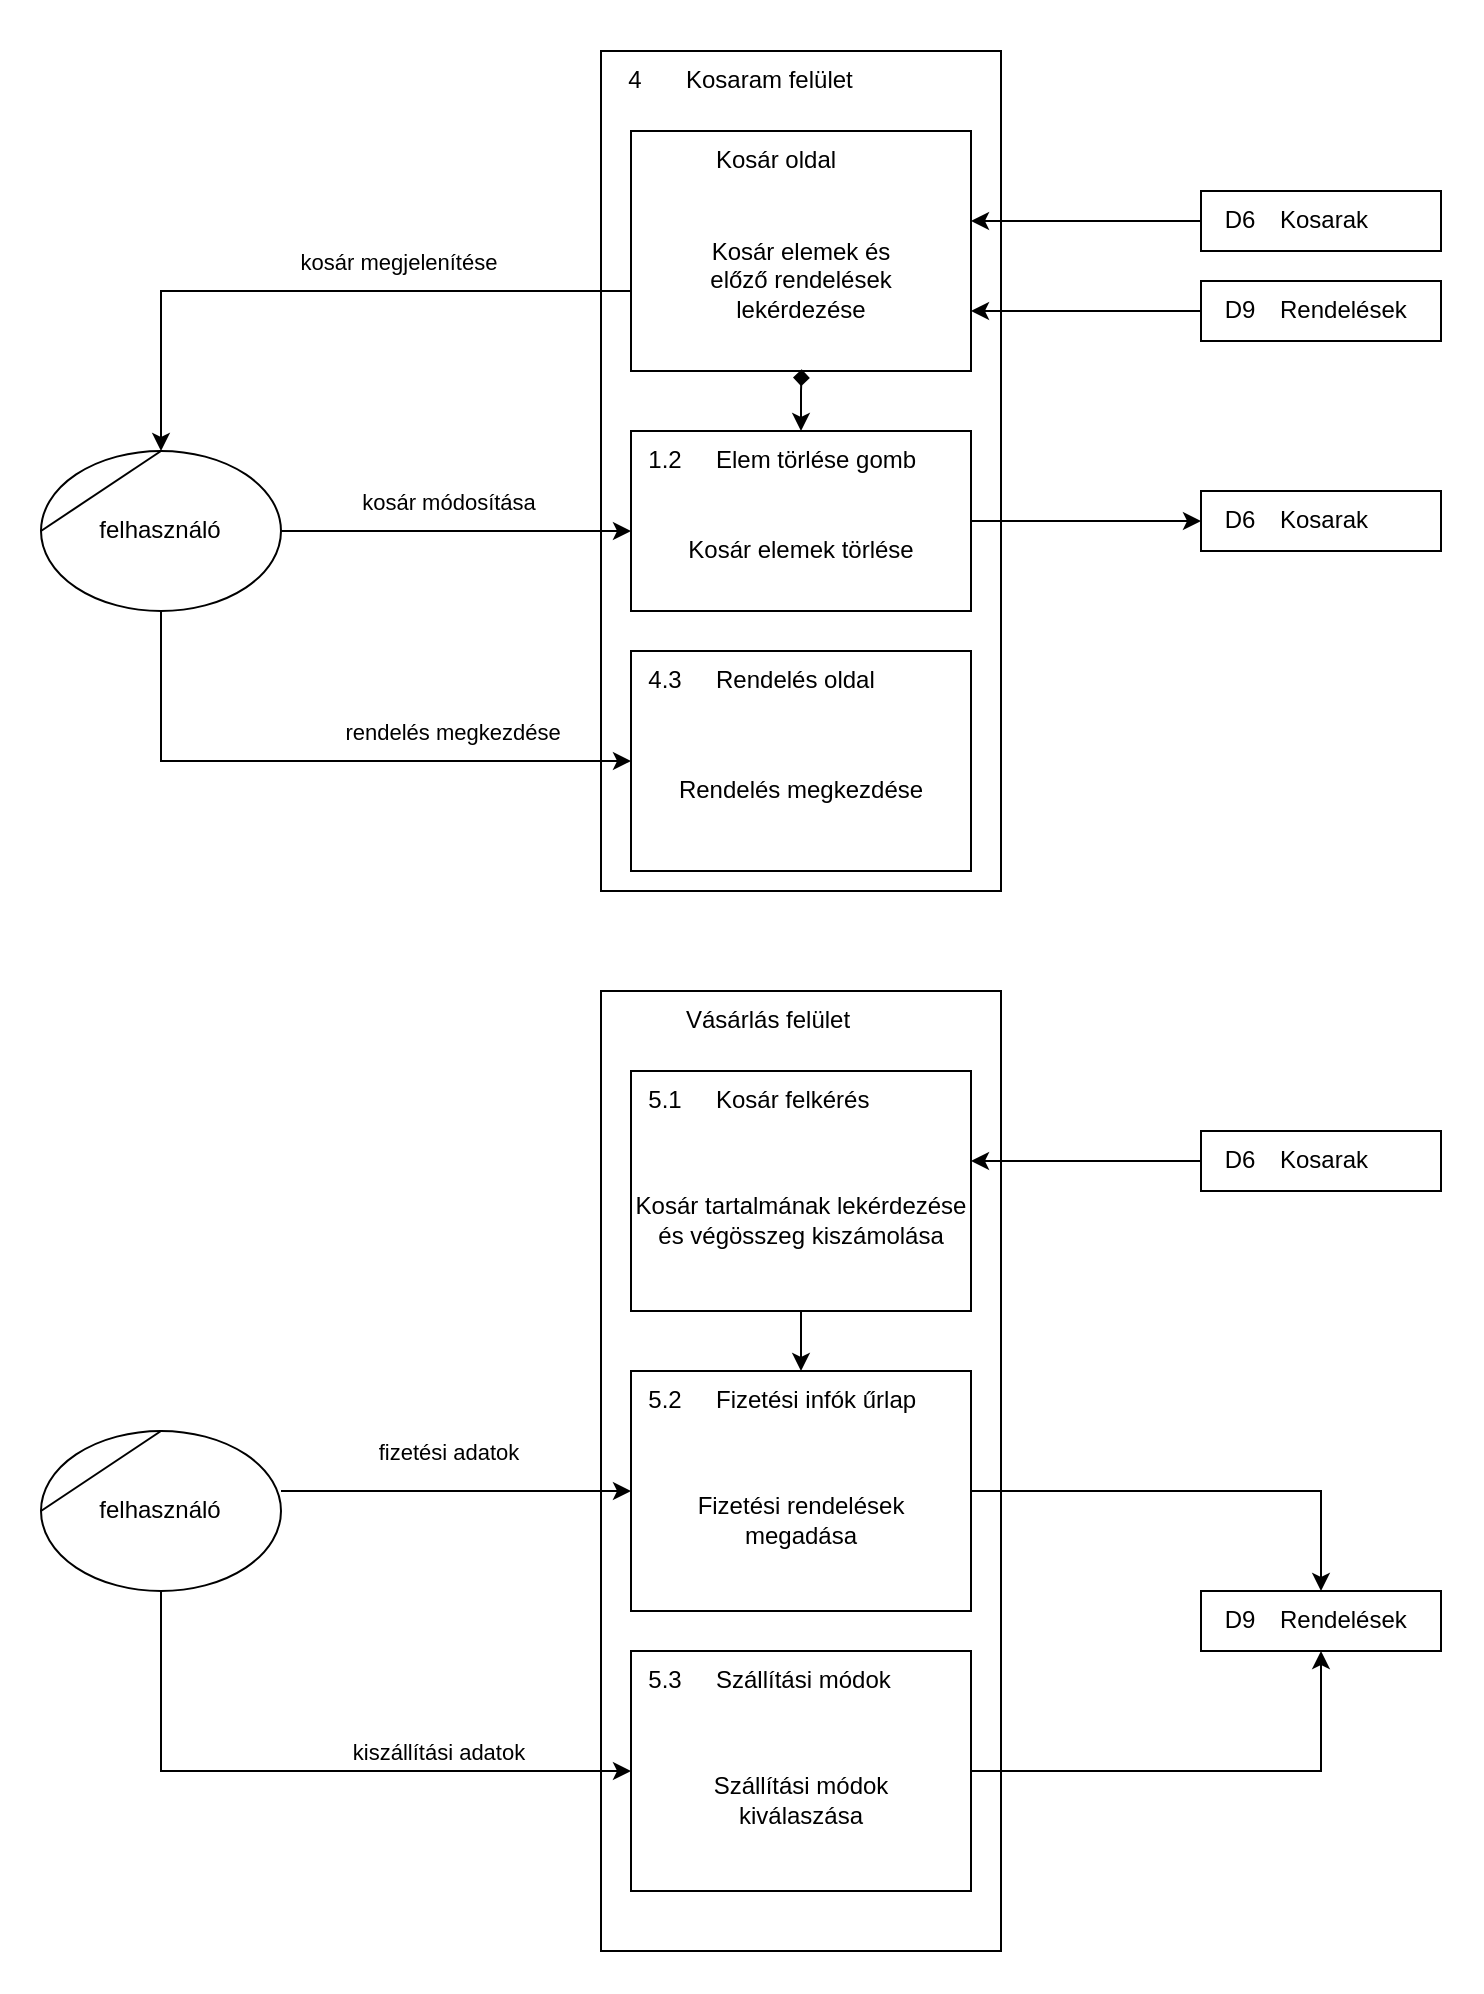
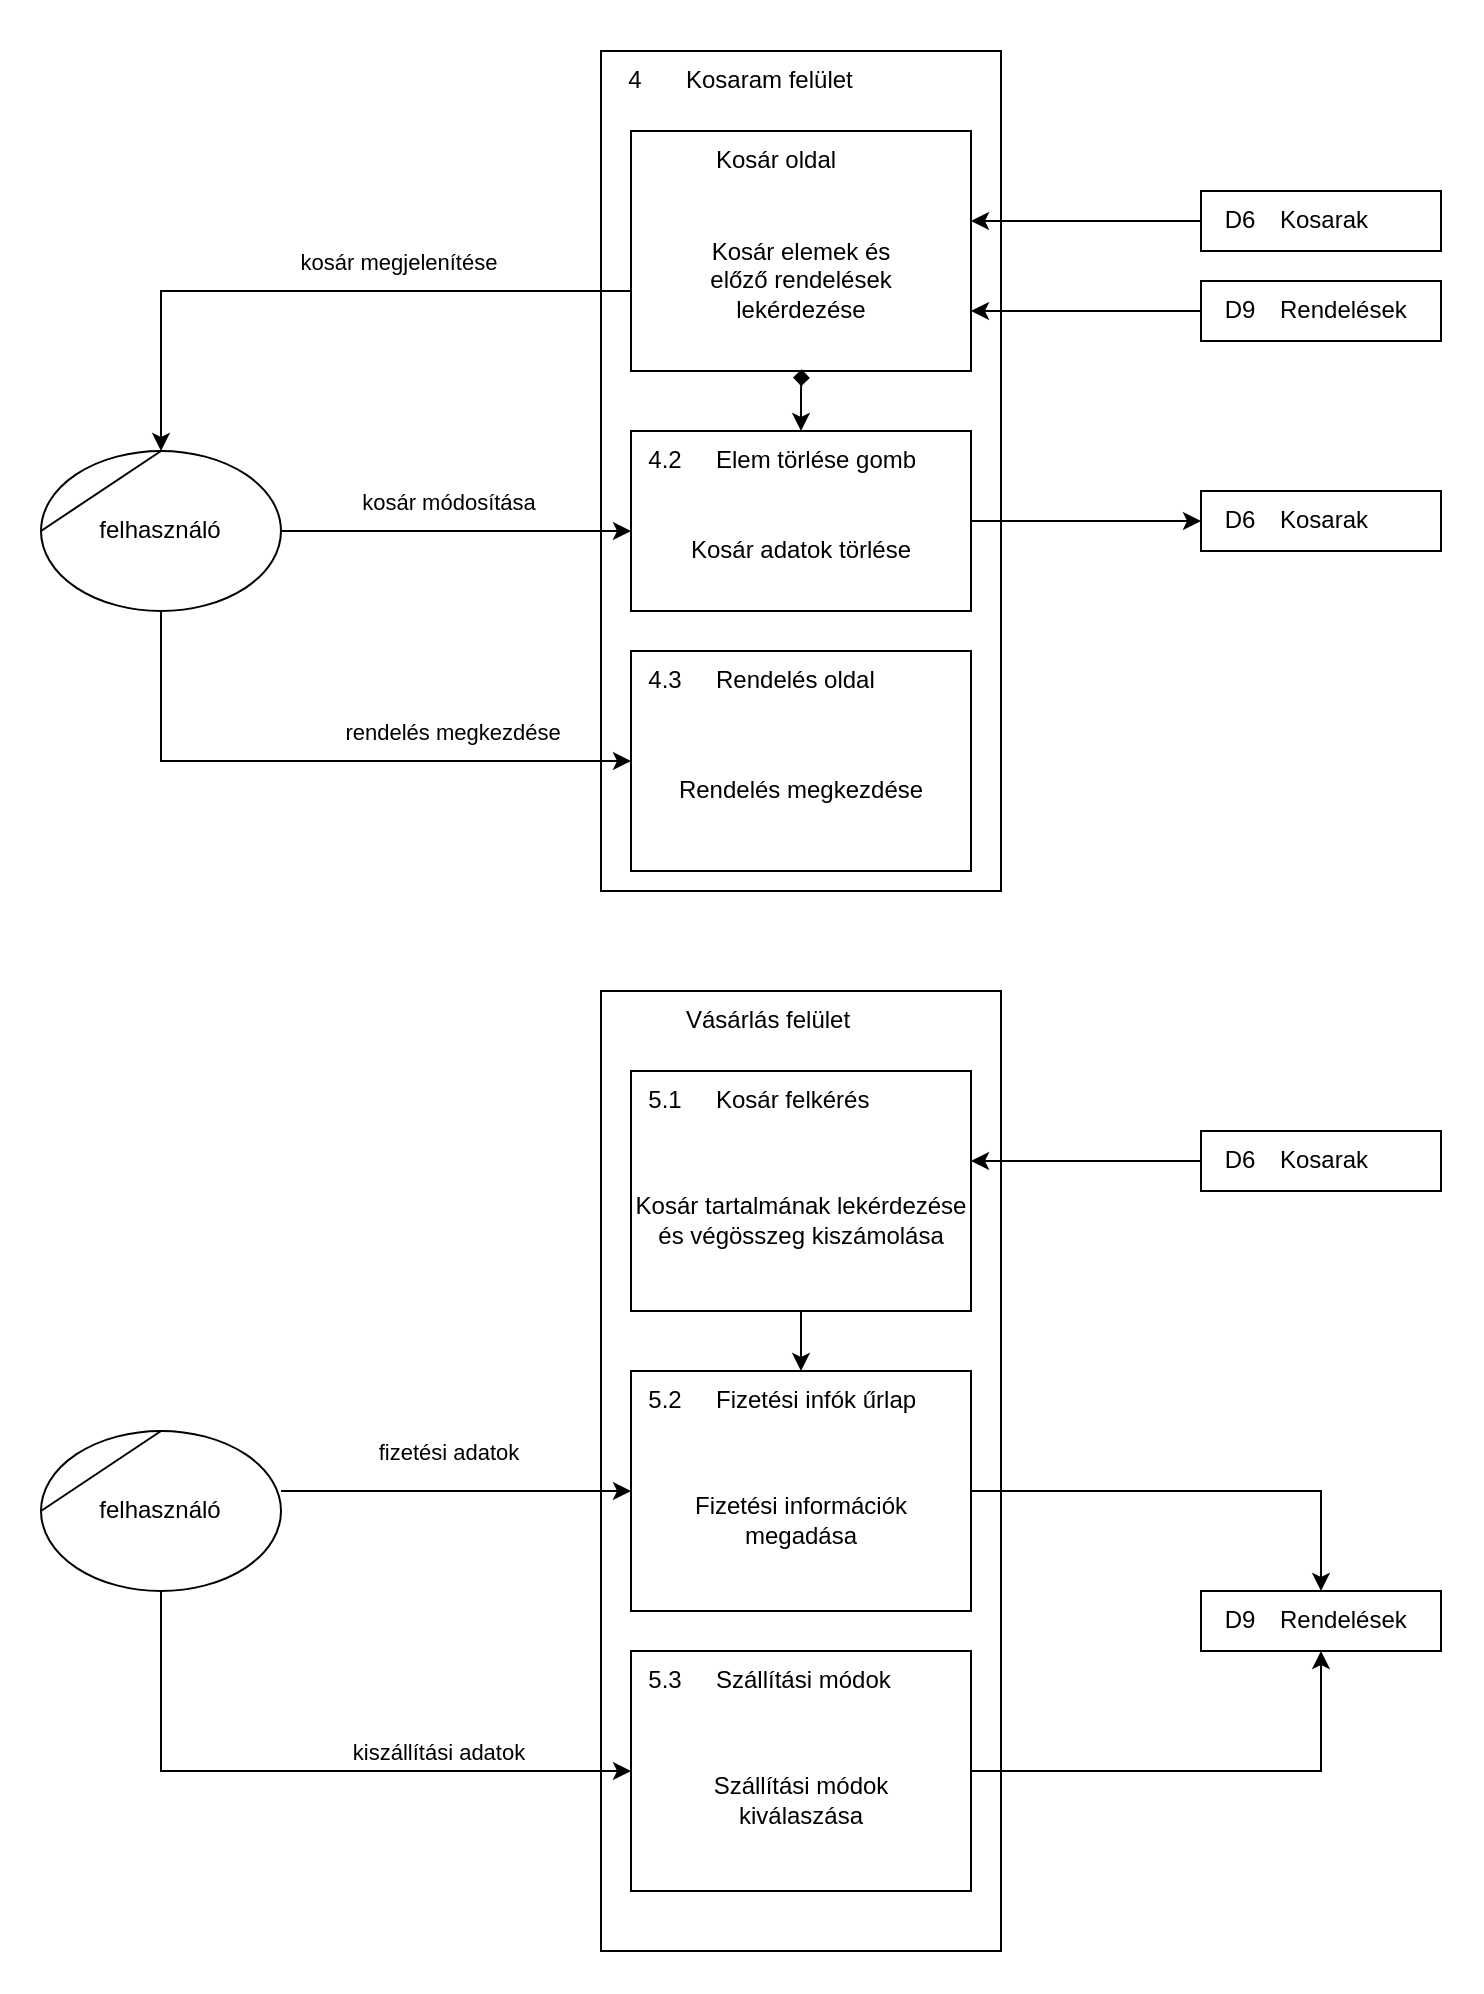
- <mxCell id="10" value="1.2" style="text;html=1;strokeColor=none;fillColor=none;align=center;verticalAlign=middle;whiteSpace=wrap;rounded=0;connectable=0;allowArrows=0;editable=1;movable=0;resizable=0;rotatable=0;deletable=0;locked=0;cloneable=0;" parent="9" vertex="1"><mxGeometry width="35" height="30" as="geometry" /></mxCell>
+ <mxCell id="10" value="4.2" style="text;html=1;strokeColor=none;fillColor=none;align=center;verticalAlign=middle;whiteSpace=wrap;rounded=0;connectable=0;allowArrows=0;editable=1;movable=0;resizable=0;rotatable=0;deletable=0;locked=0;cloneable=0;" parent="9" vertex="1"><mxGeometry width="35" height="30" as="geometry" /></mxCell>
- <mxCell id="9" value="Kosár elemek törlése" style="html=1;dashed=0;whitespace=wrap;shape=mxgraph.dfd.process2;align=center;container=1;collapsible=0;spacingTop=30;" parent="2" vertex="1"><mxGeometry x="15" y="195" width="170" height="90" as="geometry" /></mxCell>
+ <mxCell id="9" value="Kosár adatok törlése" style="html=1;dashed=0;whitespace=wrap;shape=mxgraph.dfd.process2;align=center;container=1;collapsible=0;spacingTop=30;" parent="2" vertex="1"><mxGeometry x="15" y="195" width="170" height="90" as="geometry" /></mxCell>
- <mxCell id="17" value="Fizetési rendelések&lt;br&gt;megadása" style="html=1;dashed=0;whitespace=wrap;shape=mxgraph.dfd.process2;align=center;container=1;collapsible=0;spacingTop=30;" parent="2" vertex="1"><mxGeometry x="15" y="665" width="170" height="120" as="geometry" /></mxCell>
+ <mxCell id="17" value="Fizetési információk&lt;br&gt;megadása" style="html=1;dashed=0;whitespace=wrap;shape=mxgraph.dfd.process2;align=center;container=1;collapsible=0;spacingTop=30;" parent="2" vertex="1"><mxGeometry x="15" y="665" width="170" height="120" as="geometry" /></mxCell>
